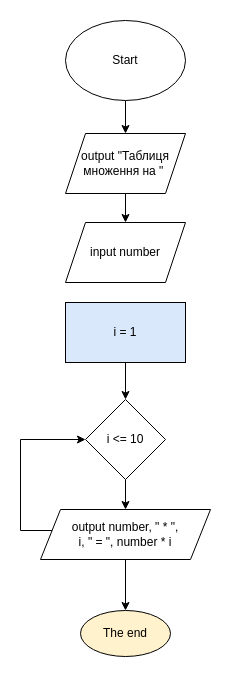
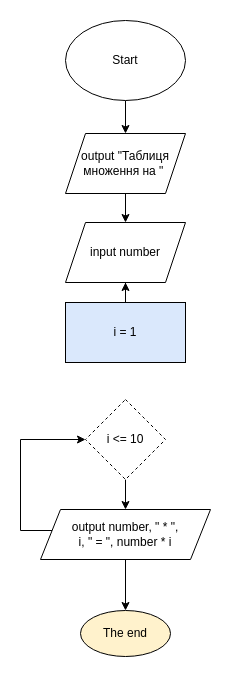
- <mxCell id="7" value="" style="edgeStyle=orthogonalEdgeStyle;rounded=0;orthogonalLoop=1;jettySize=auto;html=1;" edge="1" parent="1" source="8" target="10"><mxGeometry relative="1" as="geometry" /></mxCell>
+ <mxCell id="7" value="" style="edgeStyle=orthogonalEdgeStyle;rounded=0;orthogonalLoop=1;jettySize=auto;html=1;" edge="1" parent="1" source="8" target="6"><mxGeometry relative="1" as="geometry" /></mxCell>
- <mxCell id="10" value="i &amp;lt;= 10" style="rhombus;whiteSpace=wrap;html=1;" vertex="1" parent="1"><mxGeometry x="85" y="399" width="80" height="80" as="geometry" /></mxCell>
+ <mxCell id="10" value="i &amp;lt;= 10" style="rhombus;whiteSpace=wrap;html=1;dashed=1;" vertex="1" parent="1"><mxGeometry x="85" y="399" width="80" height="80" as="geometry" /></mxCell>
